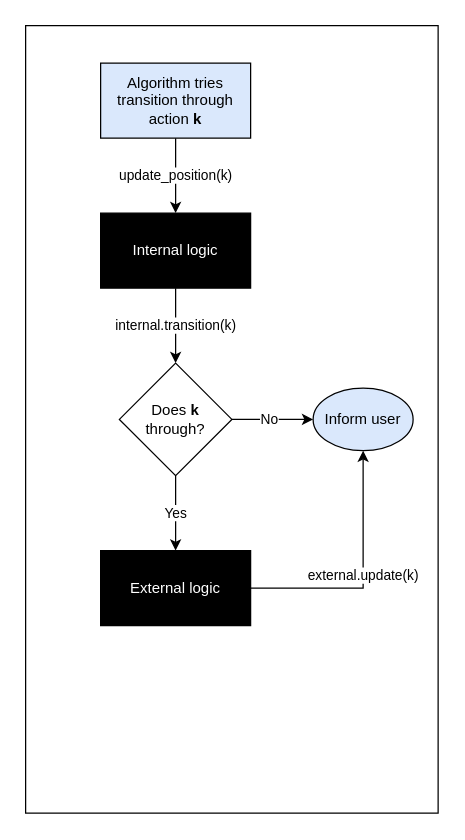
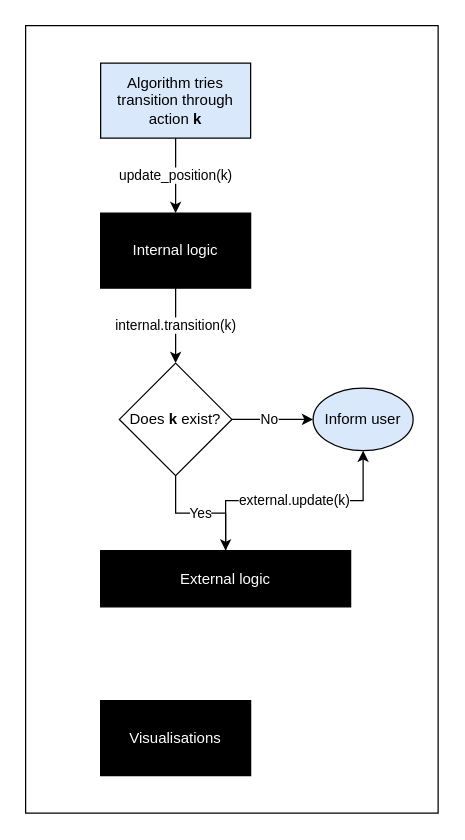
- <mxCell id="11" value="Does &lt;b&gt;k &lt;/b&gt;through?" style="rhombus;whiteSpace=wrap;html=1;fontColor=#000000;" parent="1" vertex="1"><mxGeometry x="95" y="290" width="90" height="90" as="geometry" /></mxCell>
+ <mxCell id="11" value="Does &lt;b&gt;k &lt;/b&gt;exist?" style="rhombus;whiteSpace=wrap;html=1;fontColor=#000000;" parent="1" vertex="1"><mxGeometry x="95" y="290" width="90" height="90" as="geometry" /></mxCell>
- <mxCell id="6" value="&lt;font color=&quot;#ffffff&quot;&gt;External logic&lt;/font&gt;" style="rounded=0;whiteSpace=wrap;html=1;fillColor=#000000;" parent="1" vertex="1"><mxGeometry x="80" y="440" width="120" height="60" as="geometry" /></mxCell>
+ <mxCell id="6" value="&lt;font color=&quot;#ffffff&quot;&gt;External logic&lt;/font&gt;" style="rounded=0;whiteSpace=wrap;html=1;fillColor=#000000;" parent="1" vertex="1"><mxGeometry x="80" y="440" width="200" height="45" as="geometry" /></mxCell>
+ <mxCell id="13" value="&lt;font color=&quot;#ffffff&quot;&gt;Visualisations&lt;/font&gt;" style="rounded=0;whiteSpace=wrap;html=1;fontColor=#000000;fillColor=#000000;" parent="1" vertex="1"><mxGeometry x="80" y="560" width="120" height="60" as="geometry" /></mxCell>
